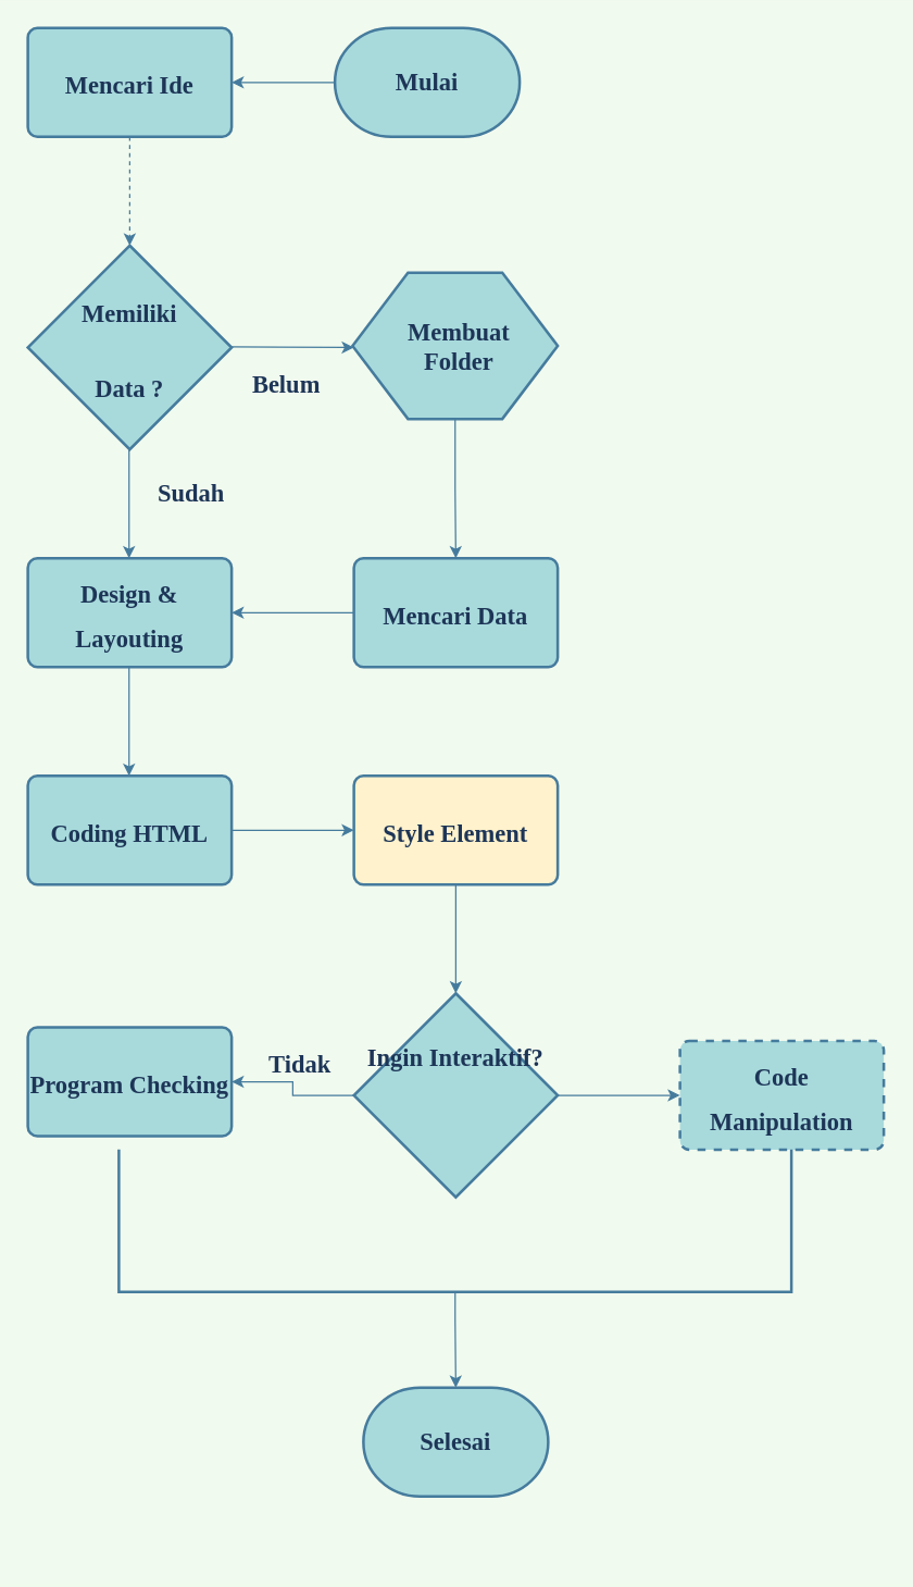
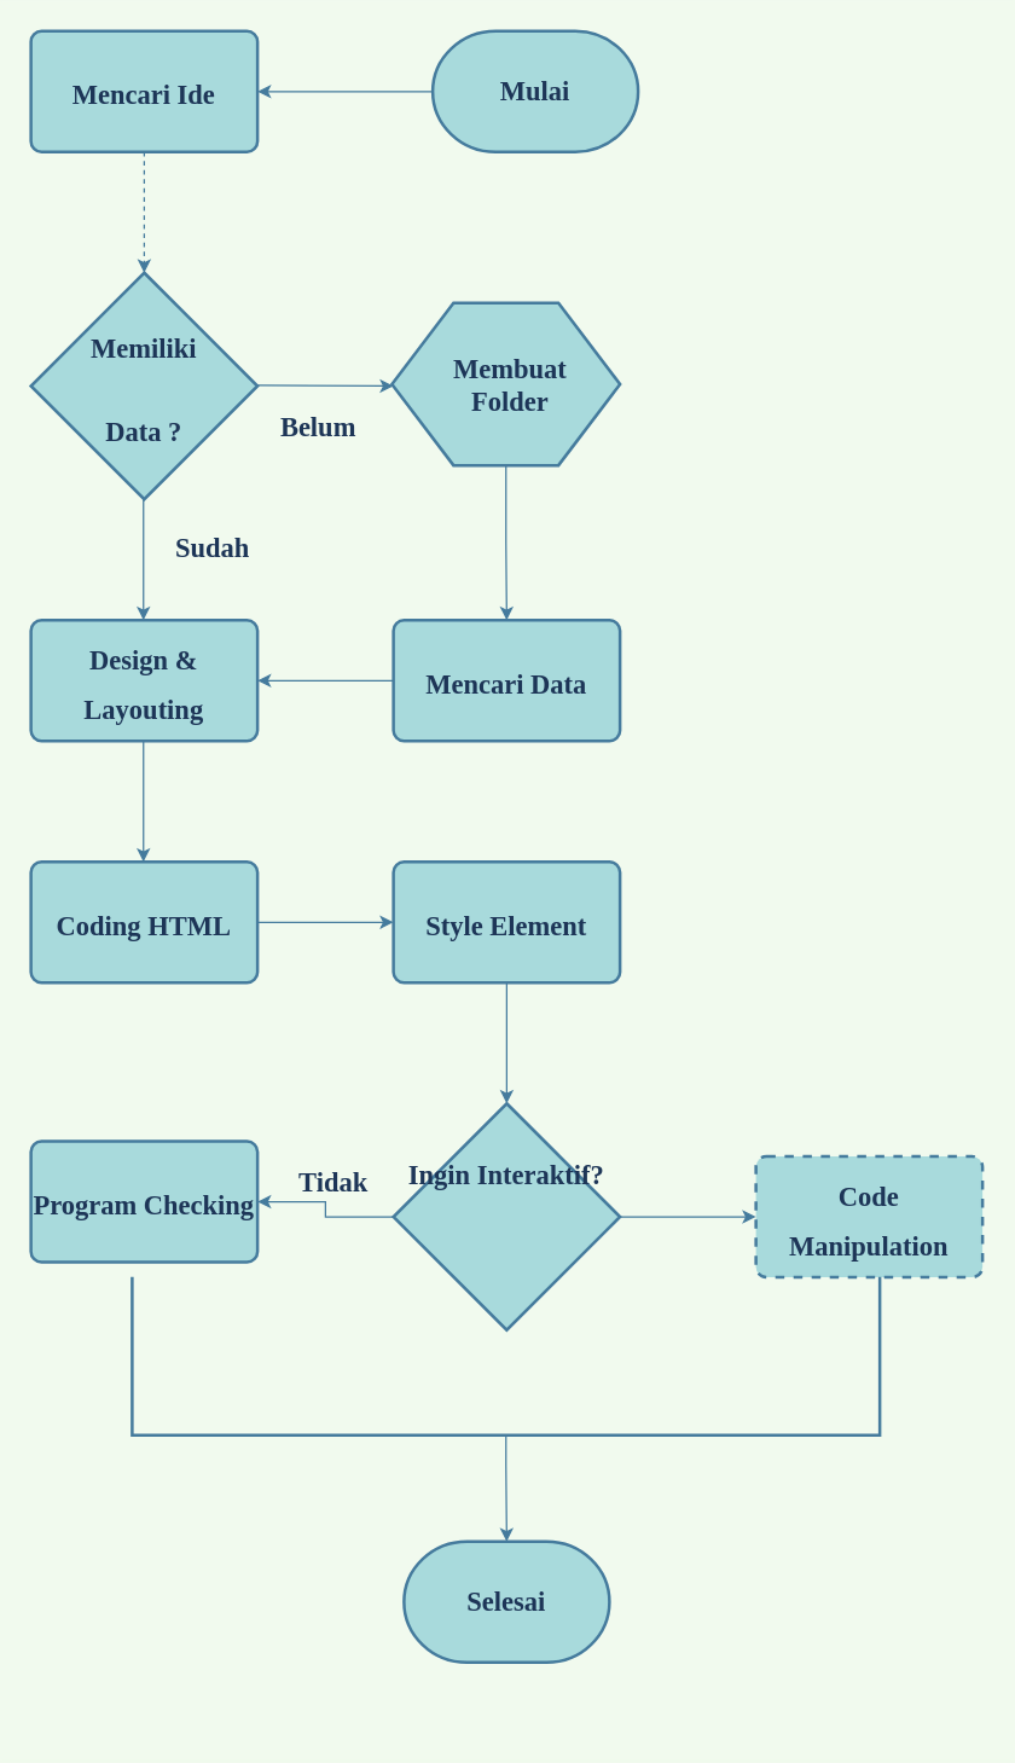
- <mxCell id="2" value="&lt;h2&gt;&lt;font style=&quot;font-size: 18px&quot; face=&quot;Georgia&quot;&gt;Mulai&lt;/font&gt;&lt;/h2&gt;" style="strokeWidth=2;html=1;shape=mxgraph.flowchart.terminator;whiteSpace=wrap;fillColor=#A8DADC;strokeColor=#457B9D;fontColor=#1D3557;" vertex="1" parent="1"><mxGeometry x="246" y="20" width="136" height="80" as="geometry" /></mxCell>
+ <mxCell id="2" value="&lt;h2&gt;&lt;font style=&quot;font-size: 18px&quot; face=&quot;Georgia&quot;&gt;Mulai&lt;/font&gt;&lt;/h2&gt;" style="strokeWidth=2;html=1;shape=mxgraph.flowchart.terminator;whiteSpace=wrap;fillColor=#A8DADC;strokeColor=#457B9D;fontColor=#1D3557;" vertex="1" parent="1"><mxGeometry x="286" y="20" width="136" height="80" as="geometry" /></mxCell>
- <mxCell id="13" value="&lt;h2&gt;&lt;span style=&quot;font-size: 18px&quot;&gt;Style Element&lt;/span&gt;&lt;/h2&gt;" style="rounded=1;whiteSpace=wrap;html=1;absoluteArcSize=1;arcSize=14;strokeWidth=2;fontFamily=Georgia;fontSize=18;fillColor=#fff2cc;strokeColor=#457B9D;fontColor=#1D3557;" vertex="1" parent="1"><mxGeometry x="260" y="570" width="150" height="80" as="geometry" /></mxCell>
+ <mxCell id="13" value="&lt;h2&gt;&lt;span style=&quot;font-size: 18px&quot;&gt;Style Element&lt;/span&gt;&lt;/h2&gt;" style="rounded=1;whiteSpace=wrap;html=1;absoluteArcSize=1;arcSize=14;strokeWidth=2;fontFamily=Georgia;fontSize=18;fillColor=#A8DADC;strokeColor=#457B9D;fontColor=#1D3557;" vertex="1" parent="1"><mxGeometry x="260" y="570" width="150" height="80" as="geometry" /></mxCell>
